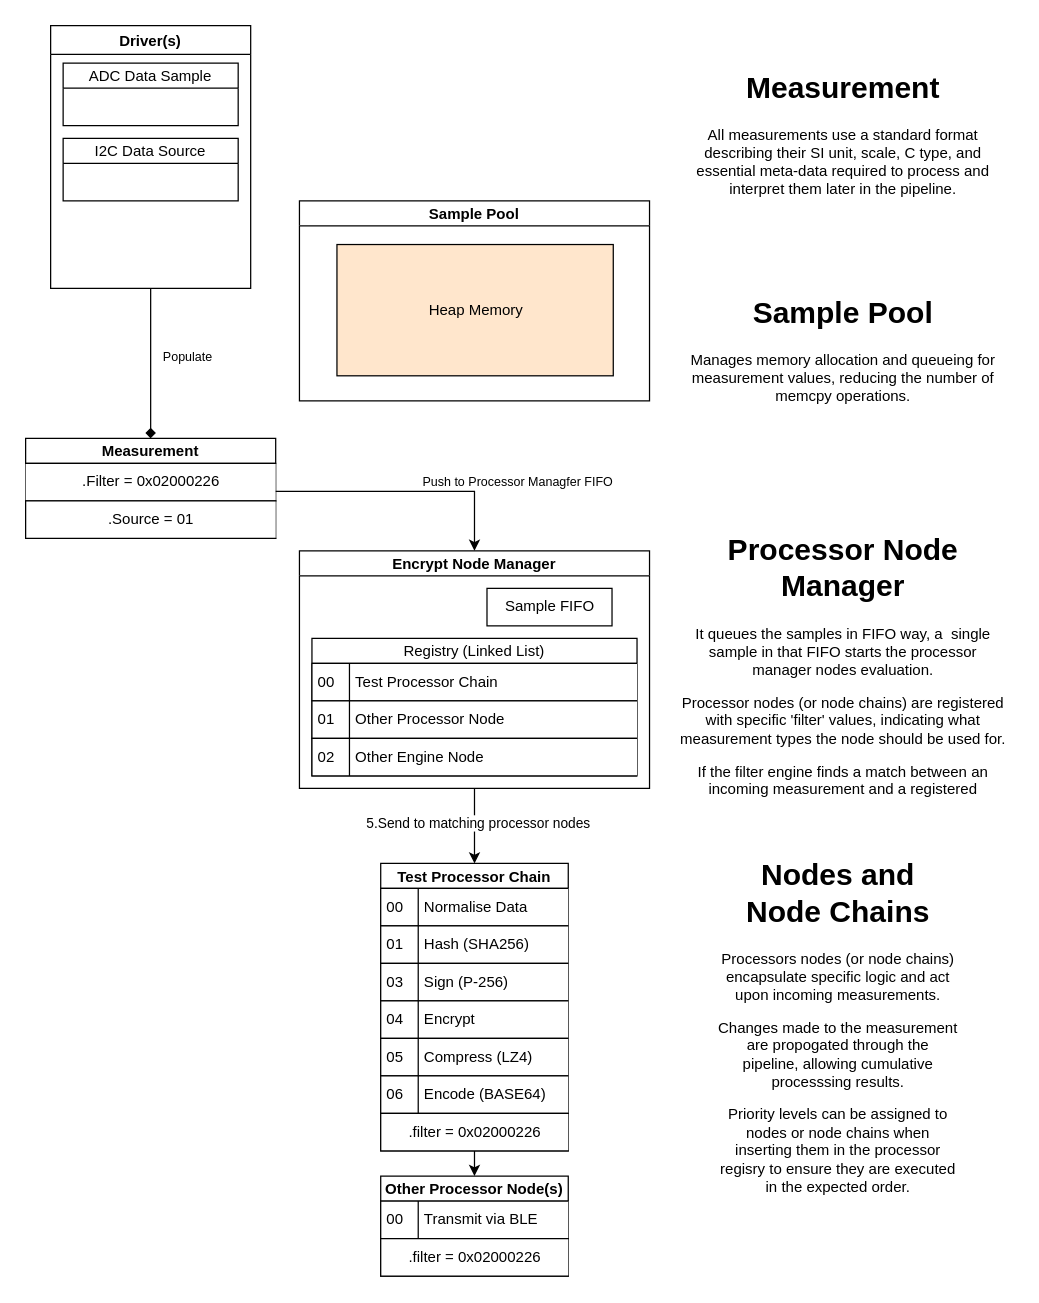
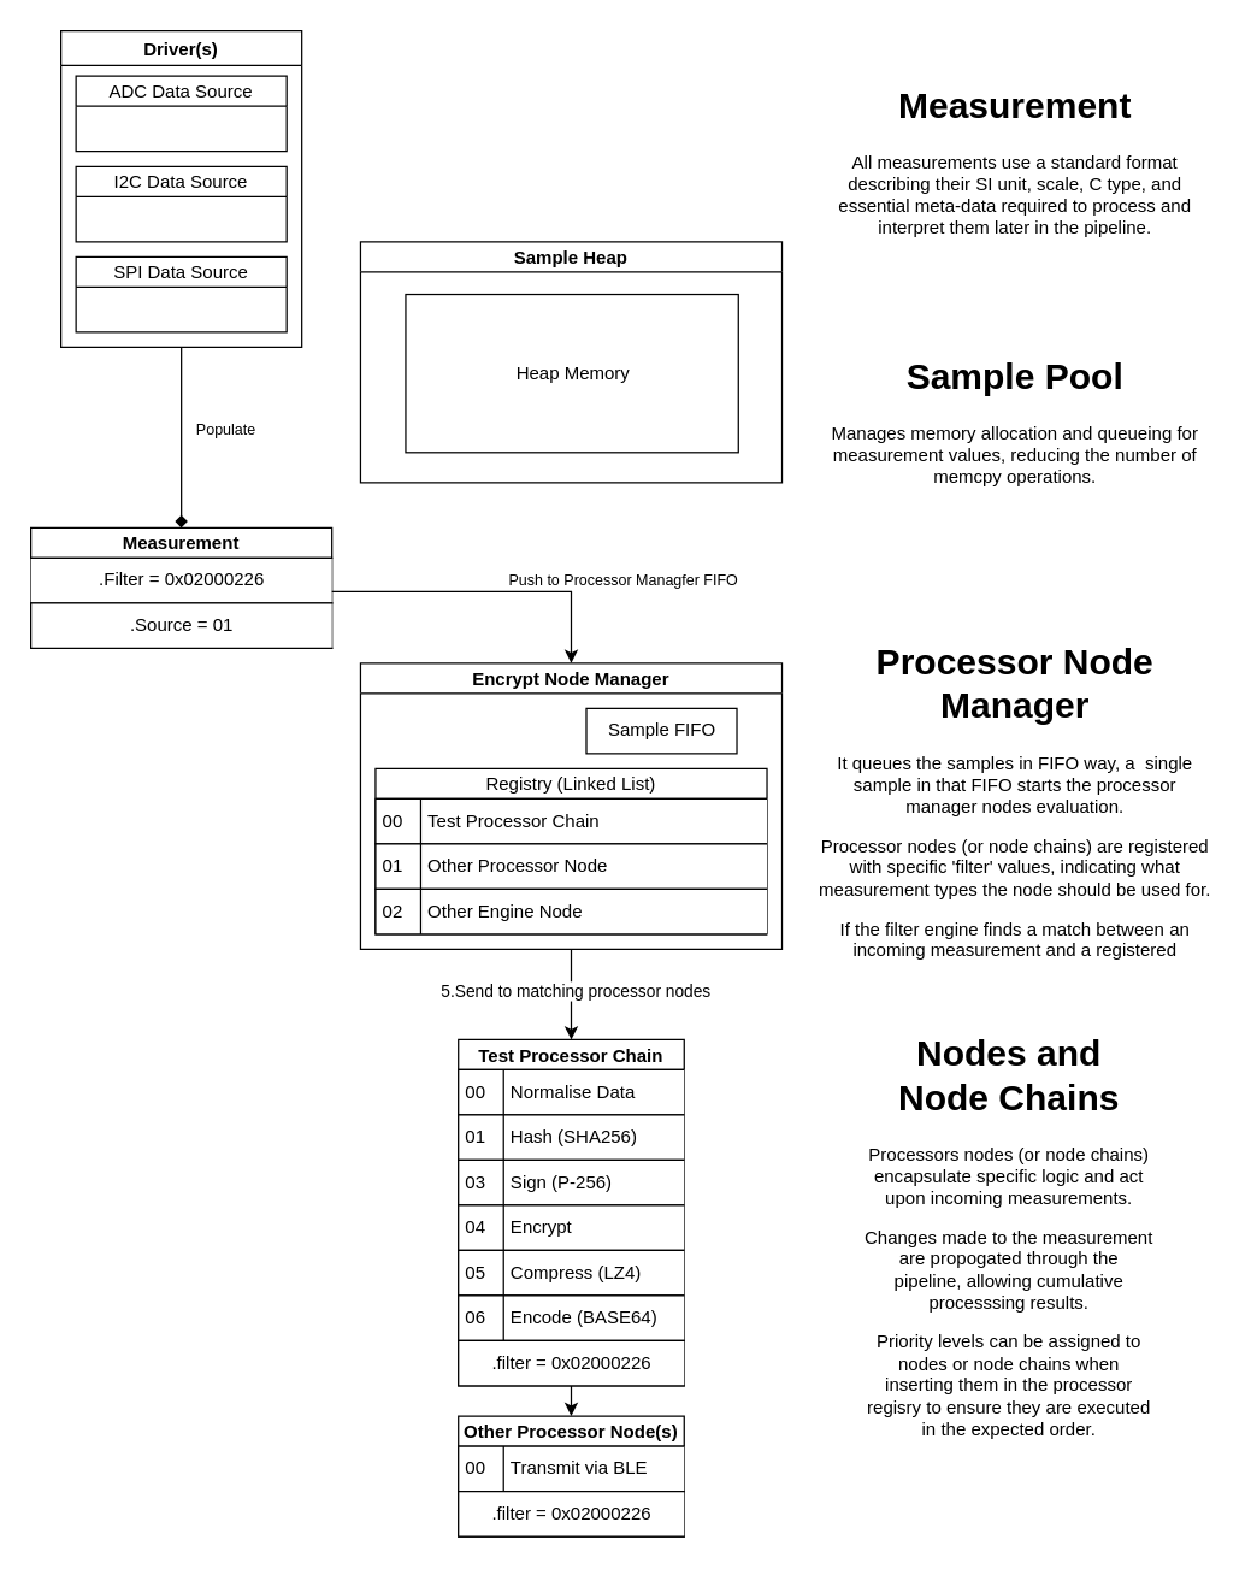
- <mxCell id="2" value="ADC Data Sample" style="swimlane;fontStyle=0;childLayout=stackLayout;horizontal=1;startSize=20;fillColor=#ffffff;horizontalStack=0;resizeParent=1;resizeParentMax=0;resizeLast=0;collapsible=0;marginBottom=0;swimlaneFillColor=#ffffff;" parent="1" vertex="1"><mxGeometry x="50" y="50" width="140" height="50" as="geometry" /></mxCell>
+ <mxCell id="2" value="ADC Data Source" style="swimlane;fontStyle=0;childLayout=stackLayout;horizontal=1;startSize=20;fillColor=#ffffff;horizontalStack=0;resizeParent=1;resizeParentMax=0;resizeLast=0;collapsible=0;marginBottom=0;swimlaneFillColor=#ffffff;" parent="1" vertex="1"><mxGeometry x="50" y="50" width="140" height="50" as="geometry" /></mxCell>
- <mxCell id="8" value="Sample Pool" style="swimlane;fontStyle=1;childLayout=stackLayout;horizontal=1;startSize=20;fillColor=#ffffff;horizontalStack=0;resizeParent=1;resizeParentMax=0;resizeLast=0;collapsible=0;marginBottom=0;swimlaneFillColor=#ffffff;" parent="1" vertex="1"><mxGeometry x="239" y="160" width="280" height="160" as="geometry" /></mxCell>
+ <mxCell id="8" value="Sample Heap" style="swimlane;fontStyle=1;childLayout=stackLayout;horizontal=1;startSize=20;fillColor=#ffffff;horizontalStack=0;resizeParent=1;resizeParentMax=0;resizeLast=0;collapsible=0;marginBottom=0;swimlaneFillColor=#ffffff;" parent="1" vertex="1"><mxGeometry x="239" y="160" width="280" height="160" as="geometry" /></mxCell>
+ <mxCell id="4" value="SPI Data Source" style="swimlane;fontStyle=0;childLayout=stackLayout;horizontal=1;startSize=20;fillColor=#ffffff;horizontalStack=0;resizeParent=1;resizeParentMax=0;resizeLast=0;collapsible=0;marginBottom=0;swimlaneFillColor=#ffffff;" parent="1" vertex="1"><mxGeometry x="50" y="170" width="140" height="50" as="geometry" /></mxCell>
- <mxCell id="9" value="Heap Memory" style="html=1;dashed=0;whitespace=wrap;fillColor=#ffe6cc;" parent="1" vertex="1"><mxGeometry x="269" y="195" width="221" height="105" as="geometry" /></mxCell>
+ <mxCell id="9" value="Heap Memory" style="html=1;dashed=0;whitespace=wrap;" parent="1" vertex="1"><mxGeometry x="269" y="195" width="221" height="105" as="geometry" /></mxCell>
